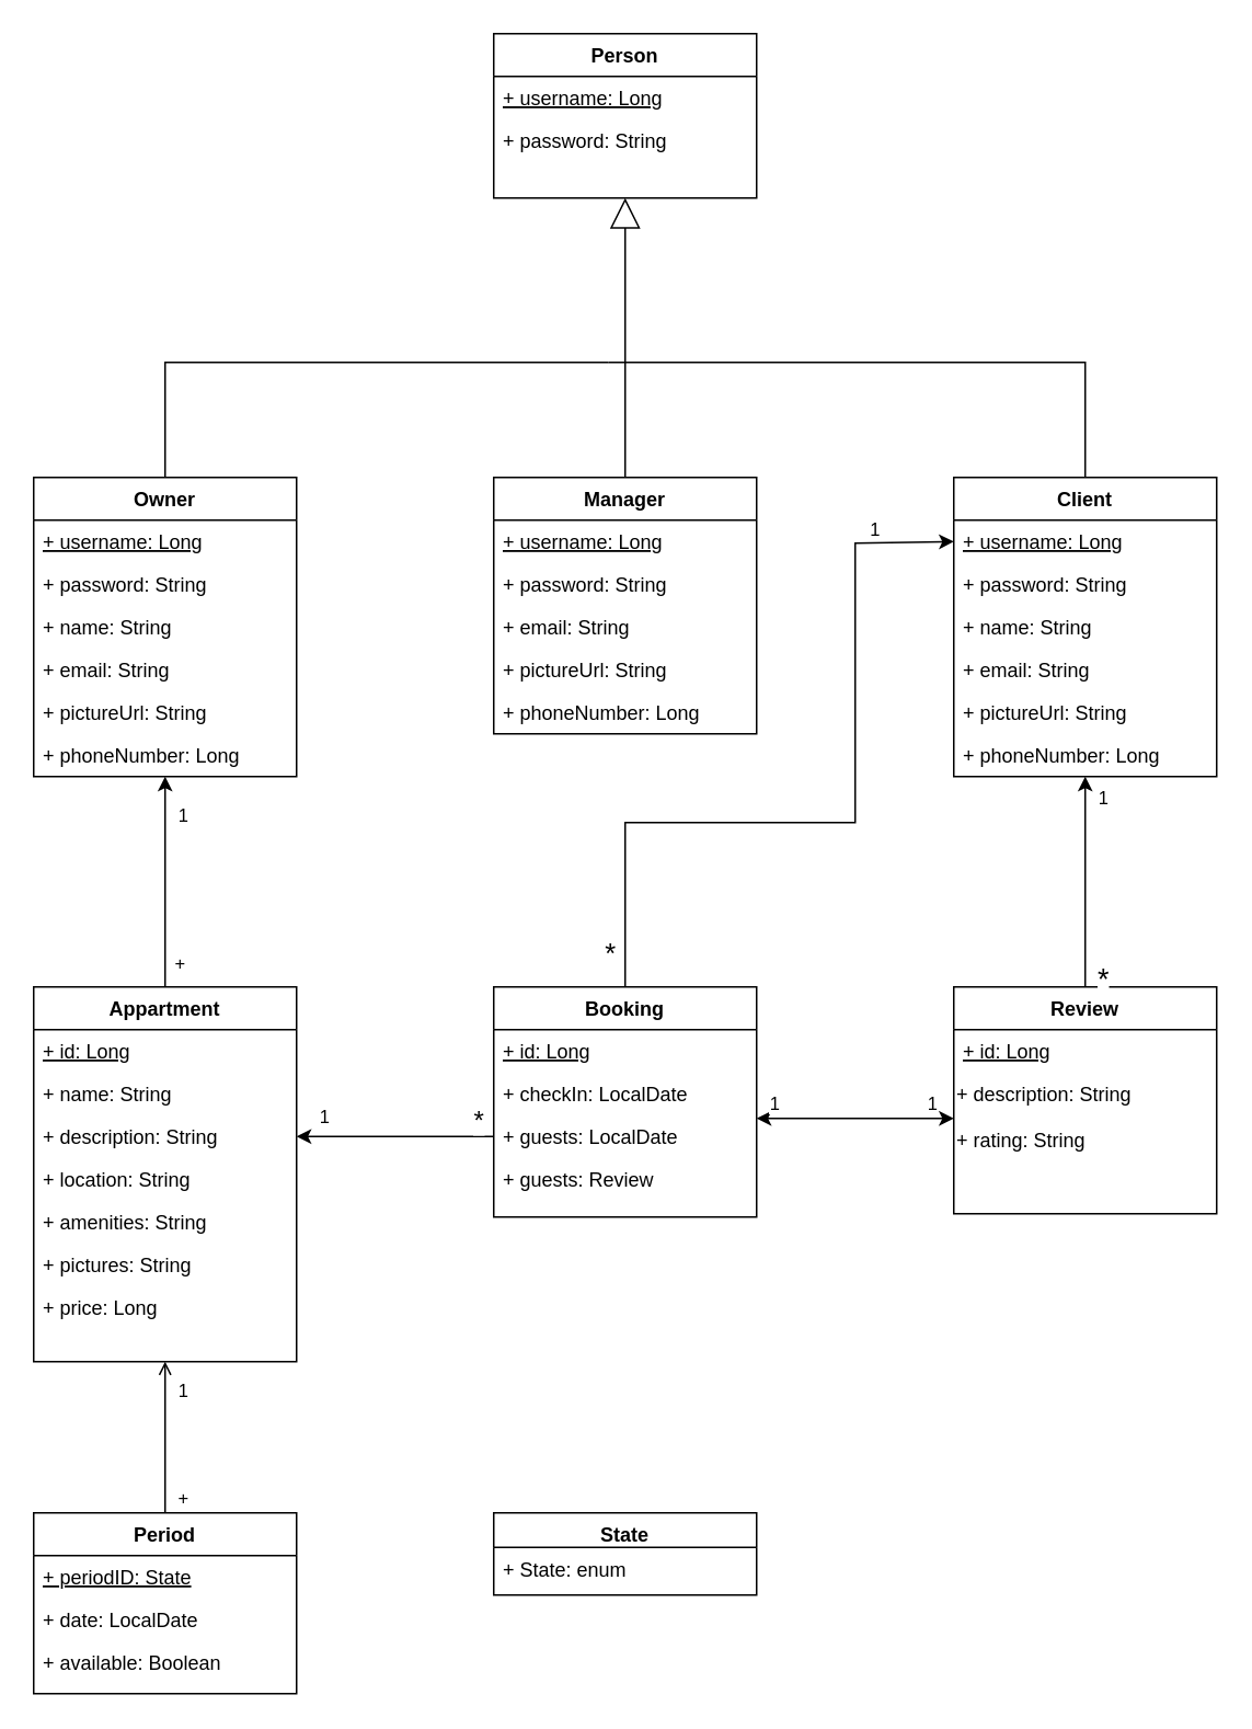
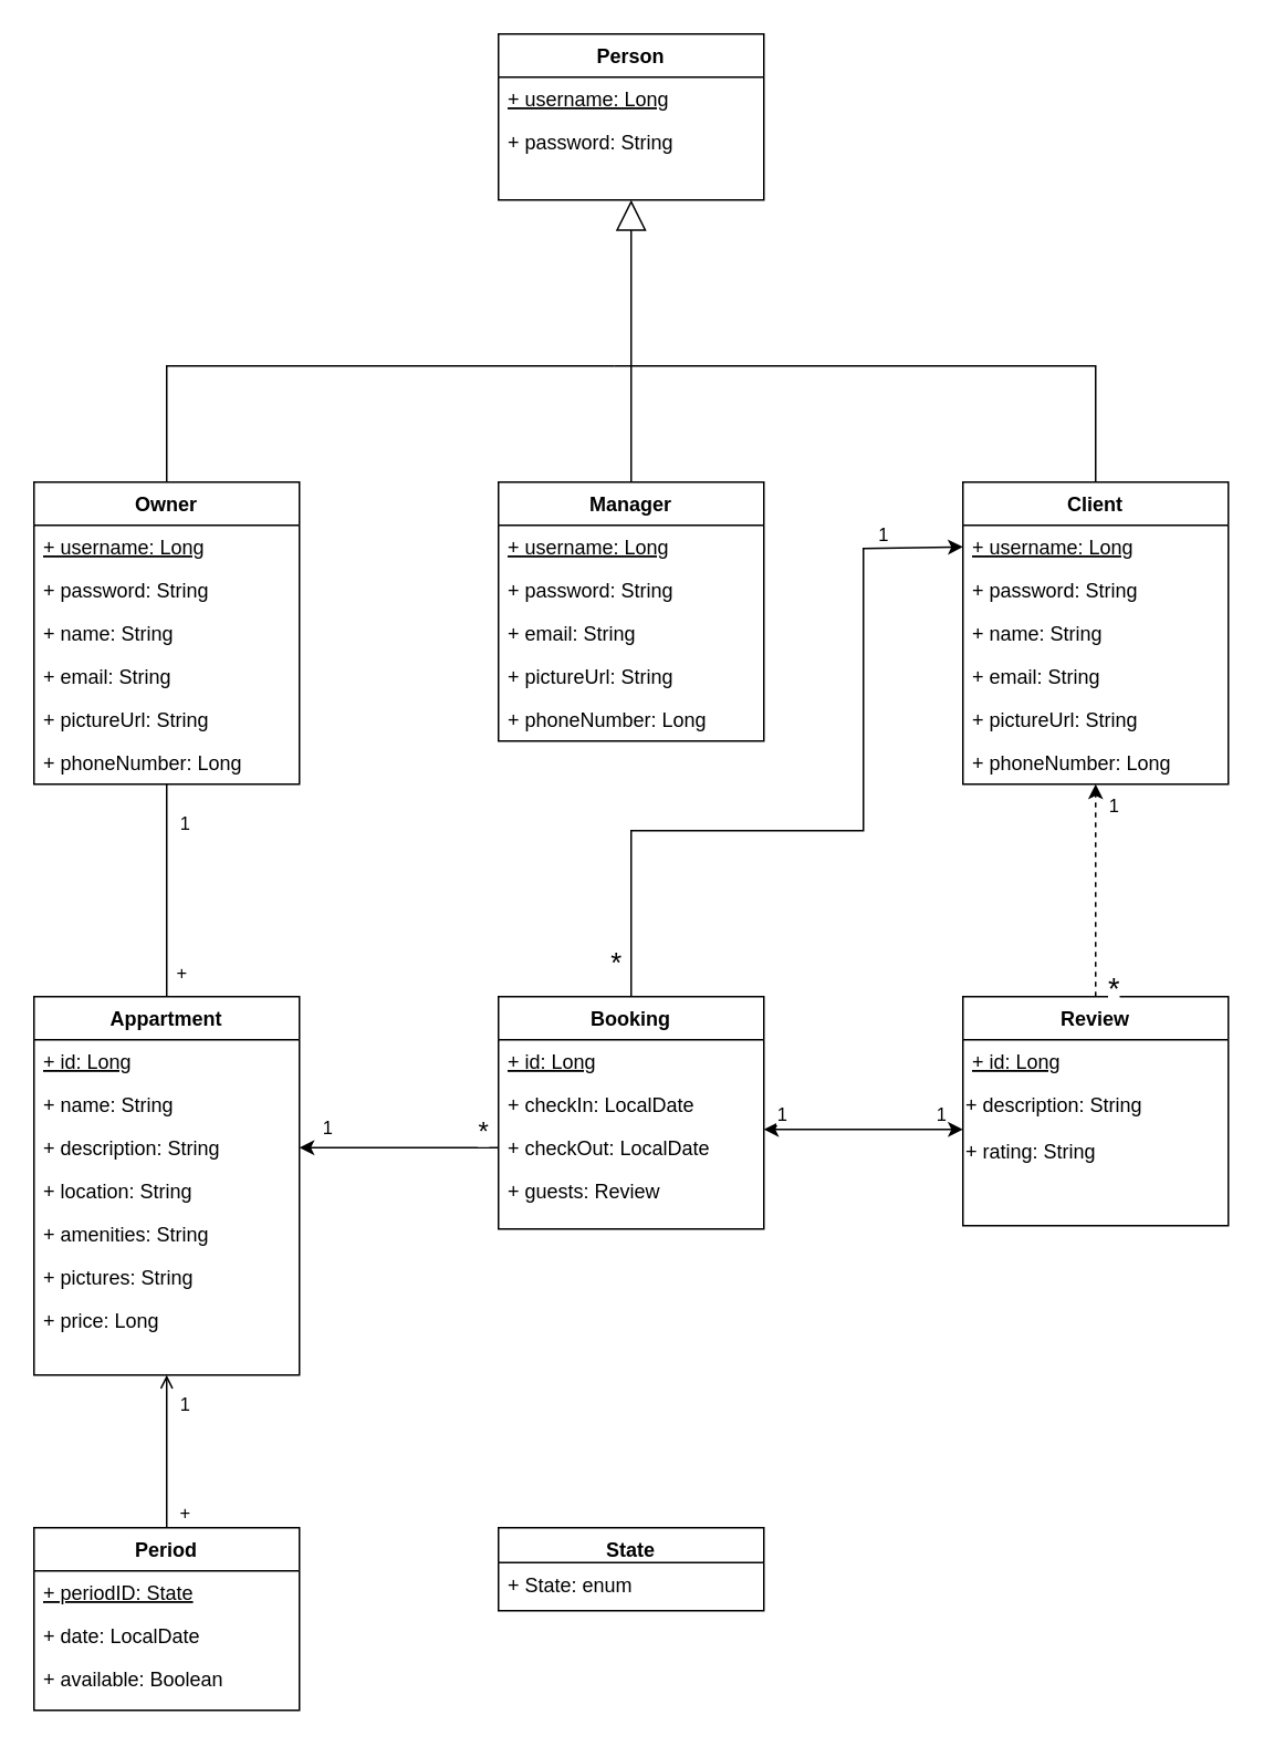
- <mxCell id="52" value="" style="endArrow=classic;html=1;rounded=0;entryX=0.5;entryY=1;entryDx=0;entryDy=0;exitX=0.5;exitY=0;exitDx=0;exitDy=0;" parent="1" source="15" target="2" edge="1"><mxGeometry width="50" height="50" relative="1" as="geometry"><mxPoint x="320" y="640" as="sourcePoint" /><mxPoint x="370" y="590" as="targetPoint" /></mxGeometry></mxCell>
+ <mxCell id="52" value="" style="endArrow=none;html=1;rounded=0;entryX=0.5;entryY=1;entryDx=0;entryDy=0;exitX=0.5;exitY=0;exitDx=0;exitDy=0;" parent="1" source="15" target="2" edge="1"><mxGeometry width="50" height="50" relative="1" as="geometry"><mxPoint x="320" y="640" as="sourcePoint" /><mxPoint x="370" y="590" as="targetPoint" /></mxGeometry></mxCell>
- <mxCell id="54" value="" style="endArrow=classic;html=1;rounded=0;entryX=0.5;entryY=1;entryDx=0;entryDy=0;exitX=0.5;exitY=0;exitDx=0;exitDy=0;" parent="1" source="42" target="23" edge="1"><mxGeometry width="50" height="50" relative="1" as="geometry"><mxPoint x="320" y="670" as="sourcePoint" /><mxPoint x="370" y="620" as="targetPoint" /></mxGeometry></mxCell>
+ <mxCell id="54" value="" style="endArrow=classic;html=1;rounded=0;entryX=0.5;entryY=1;entryDx=0;entryDy=0;exitX=0.5;exitY=0;exitDx=0;exitDy=0;dashed=1;" parent="1" source="42" target="23" edge="1"><mxGeometry width="50" height="50" relative="1" as="geometry"><mxPoint x="320" y="670" as="sourcePoint" /><mxPoint x="370" y="620" as="targetPoint" /></mxGeometry></mxCell>
- <mxCell id="37" value="+ guests: LocalDate" style="text;align=left;verticalAlign=top;spacingLeft=4;spacingRight=4;overflow=hidden;rotatable=0;points=[[0,0.5],[1,0.5]];portConstraint=eastwest;rounded=0;shadow=0;html=0;" parent="34" vertex="1"><mxGeometry y="78" width="160" height="26" as="geometry" /></mxCell>
+ <mxCell id="37" value="+ checkOut: LocalDate" style="text;align=left;verticalAlign=top;spacingLeft=4;spacingRight=4;overflow=hidden;rotatable=0;points=[[0,0.5],[1,0.5]];portConstraint=eastwest;rounded=0;shadow=0;html=0;" parent="34" vertex="1"><mxGeometry y="78" width="160" height="26" as="geometry" /></mxCell>
